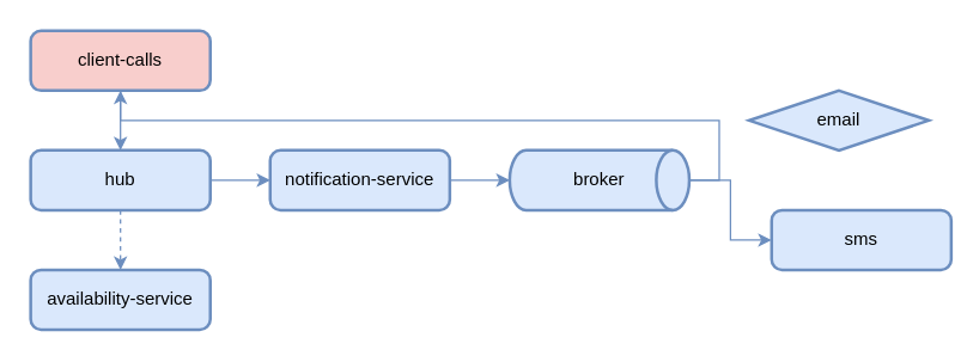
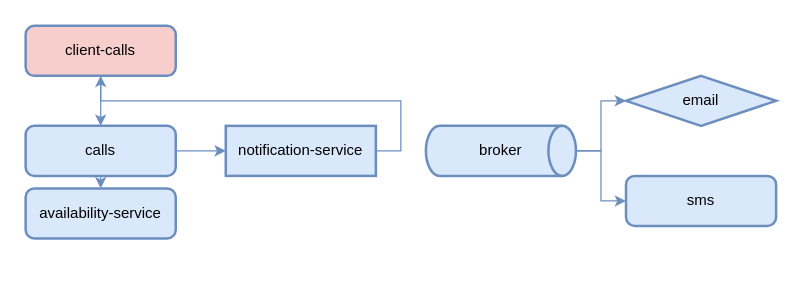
- <mxCell id="8" style="edgeStyle=orthogonalEdgeStyle;rounded=0;orthogonalLoop=1;jettySize=auto;html=1;exitX=1;exitY=0.5;exitDx=0;exitDy=0;exitPerimeter=0;shadow=0;fillColor=#dae8fc;strokeColor=#6c8ebf;" parent="1" source="10" target="3" edge="1"><mxGeometry relative="1" as="geometry" /></mxCell>
+ <mxCell id="8" style="edgeStyle=orthogonalEdgeStyle;rounded=0;orthogonalLoop=1;jettySize=auto;html=1;exitX=1;exitY=0.5;exitDx=0;exitDy=0;exitPerimeter=0;entryX=0;entryY=0.5;entryDx=0;entryDy=0;shadow=0;fillColor=#dae8fc;strokeColor=#6c8ebf;" parent="1" source="10" target="12" edge="1"><mxGeometry relative="1" as="geometry" /></mxCell>
- <mxCell id="6" value="hub" style="rounded=1;whiteSpace=wrap;html=1;absoluteArcSize=1;arcSize=14;strokeWidth=2;shadow=0;fillColor=#dae8fc;strokeColor=#6c8ebf;" parent="1" vertex="1"><mxGeometry x="20" y="100" width="120" height="40" as="geometry" /></mxCell>
+ <mxCell id="6" value="calls" style="rounded=1;whiteSpace=wrap;html=1;absoluteArcSize=1;arcSize=14;strokeWidth=2;shadow=0;fillColor=#dae8fc;strokeColor=#6c8ebf;" parent="1" vertex="1"><mxGeometry x="20" y="100" width="120" height="40" as="geometry" /></mxCell>
- <mxCell id="7" value="notification-service" style="rounded=1;whiteSpace=wrap;html=1;absoluteArcSize=1;arcSize=14;strokeWidth=2;shadow=0;fillColor=#dae8fc;strokeColor=#6c8ebf;" parent="1" vertex="1"><mxGeometry x="180" y="100" width="120" height="40" as="geometry" /></mxCell>
+ <mxCell id="7" value="notification-service" style="whiteSpace=wrap;html=1;absoluteArcSize=1;arcSize=14;strokeWidth=2;shadow=0;fillColor=#dae8fc;strokeColor=#6c8ebf;rounded=0;" parent="1" vertex="1"><mxGeometry x="180" y="100" width="120" height="40" as="geometry" /></mxCell>
- <mxCell id="11" style="edgeStyle=orthogonalEdgeStyle;rounded=0;orthogonalLoop=1;jettySize=auto;html=1;exitX=1;exitY=0.5;exitDx=0;exitDy=0;entryX=0;entryY=0.5;entryDx=0;entryDy=0;entryPerimeter=0;shadow=0;fillColor=#dae8fc;strokeColor=#6c8ebf;" parent="1" source="7" target="10" edge="1"><mxGeometry relative="1" as="geometry" /></mxCell>
+ <mxCell id="11" style="edgeStyle=orthogonalEdgeStyle;rounded=0;orthogonalLoop=1;jettySize=auto;html=1;exitX=1;exitY=0.5;exitDx=0;exitDy=0;shadow=0;fillColor=#dae8fc;strokeColor=#6c8ebf;" parent="1" source="7" target="3" edge="1"><mxGeometry relative="1" as="geometry" /></mxCell>
- <mxCell id="13" value="sms" style="rounded=1;whiteSpace=wrap;html=1;absoluteArcSize=1;arcSize=14;strokeWidth=2;shadow=0;fillColor=#dae8fc;strokeColor=#6c8ebf;" parent="1" vertex="1"><mxGeometry x="515" y="140" width="120" height="40" as="geometry" /></mxCell>
+ <mxCell id="13" value="sms" style="rounded=1;whiteSpace=wrap;html=1;absoluteArcSize=1;arcSize=14;strokeWidth=2;shadow=0;fillColor=#dae8fc;strokeColor=#6c8ebf;" parent="1" vertex="1"><mxGeometry x="500" y="140" width="120" height="40" as="geometry" /></mxCell>
- <mxCell id="14" value="availability-service" style="rounded=1;whiteSpace=wrap;html=1;absoluteArcSize=1;arcSize=14;strokeWidth=2;shadow=0;fillColor=#dae8fc;strokeColor=#6c8ebf;" parent="1" vertex="1"><mxGeometry x="20" y="180" width="120" height="40" as="geometry" /></mxCell>
+ <mxCell id="14" value="availability-service" style="rounded=1;whiteSpace=wrap;html=1;absoluteArcSize=1;arcSize=14;strokeWidth=2;shadow=0;fillColor=#dae8fc;strokeColor=#6c8ebf;" parent="1" vertex="1"><mxGeometry x="20" y="150" width="120" height="40" as="geometry" /></mxCell>
